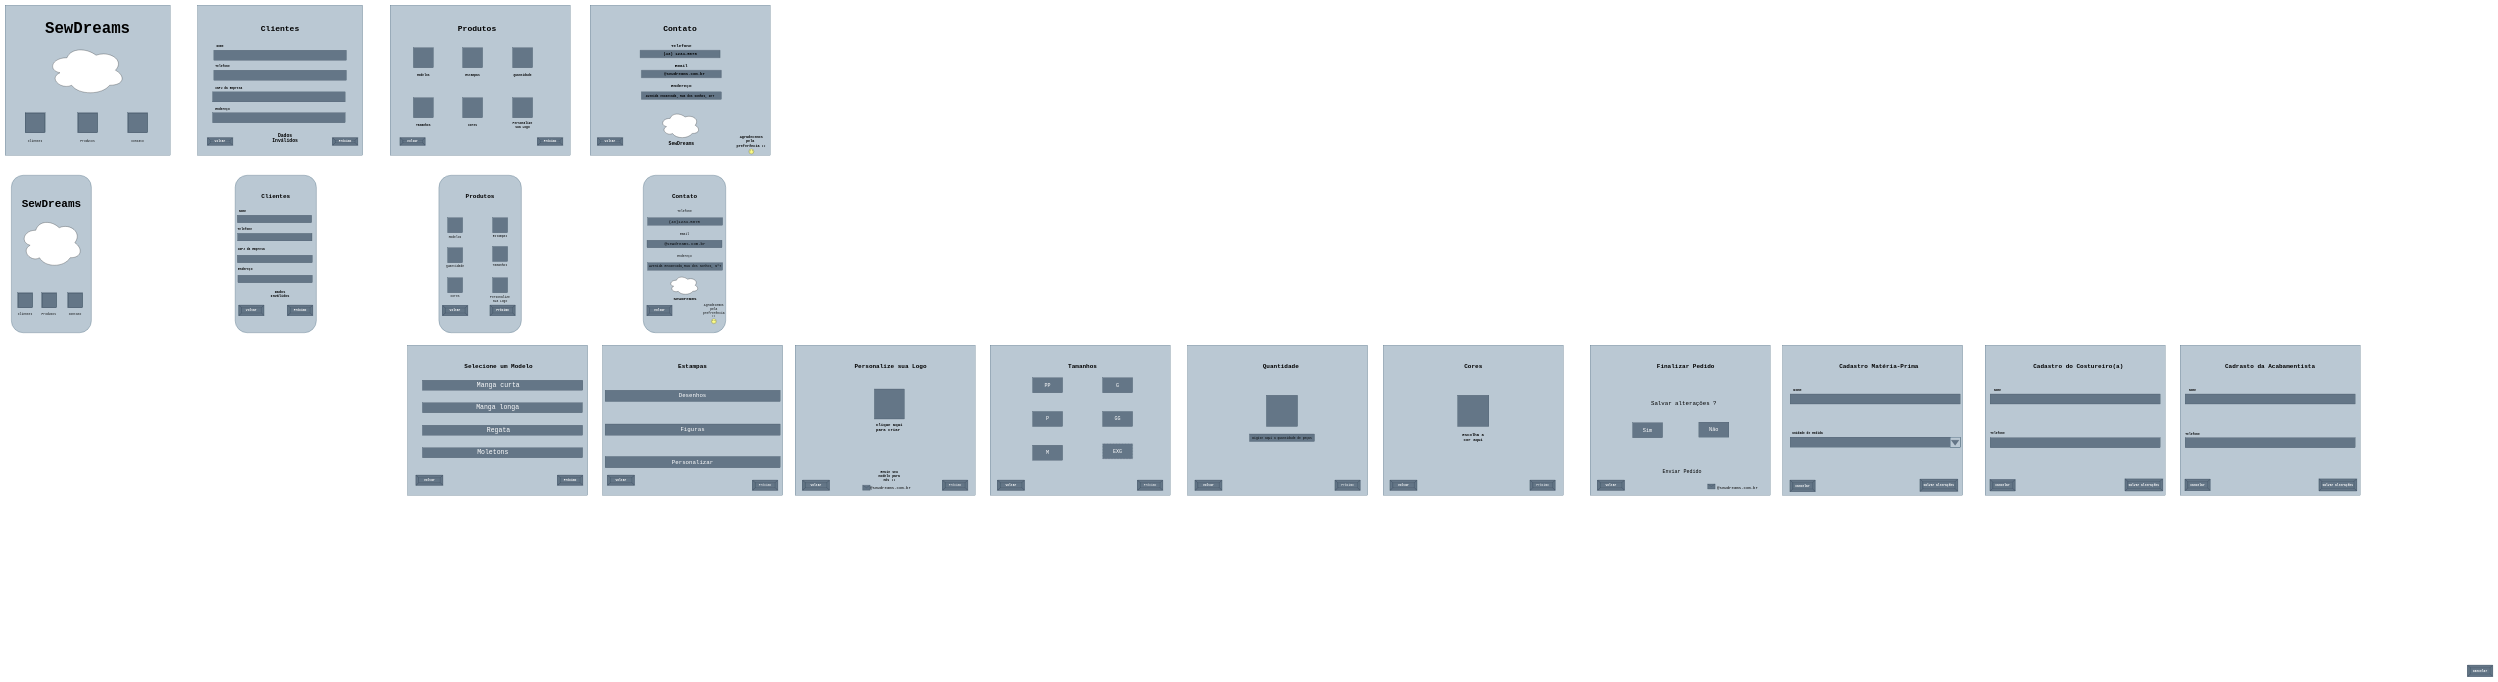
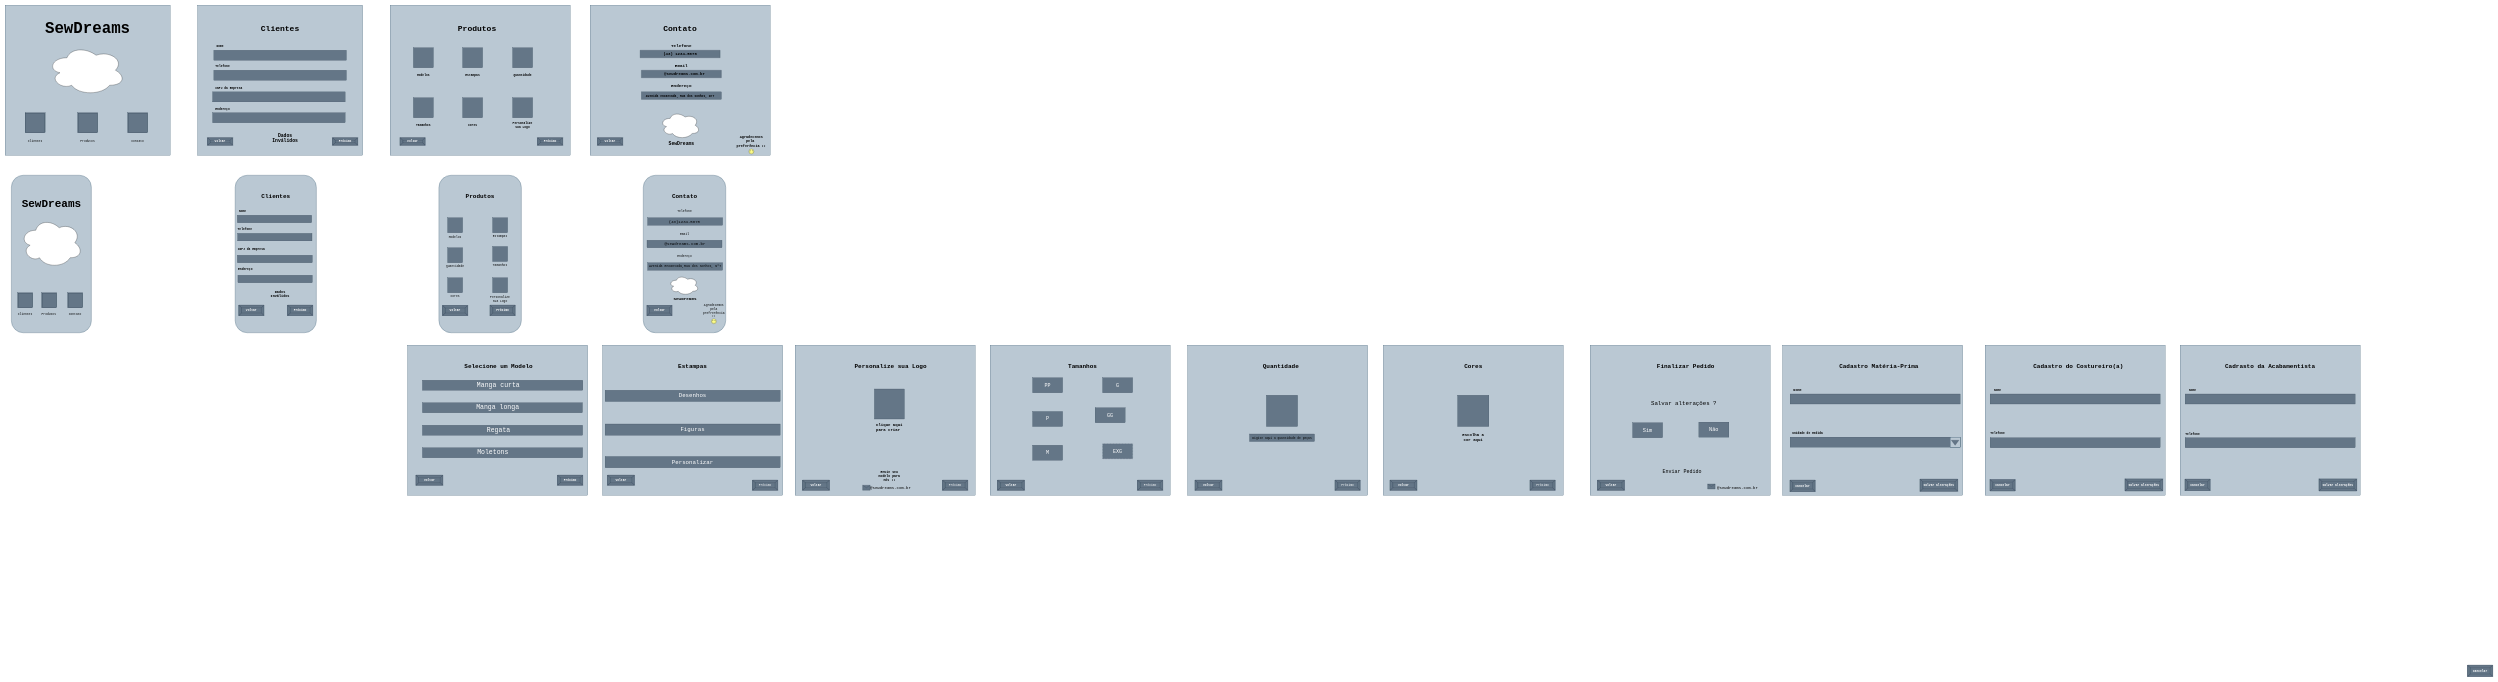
- <mxCell id="168" value="&lt;font style=&quot;font-size: 20px;&quot; face=&quot;Courier New&quot;&gt;GG&lt;/font&gt;" style="rounded=0;whiteSpace=wrap;html=1;fillColor=#647687;fontColor=#ffffff;strokeColor=#314354;" parent="1" vertex="1"><mxGeometry x="4410" y="1645" width="120" height="60" as="geometry" /></mxCell>
+ <mxCell id="168" value="&lt;font style=&quot;font-size: 20px;&quot; face=&quot;Courier New&quot;&gt;GG&lt;/font&gt;" style="rounded=0;whiteSpace=wrap;html=1;fillColor=#647687;fontColor=#ffffff;strokeColor=#314354;" parent="1" vertex="1"><mxGeometry x="4380" y="1630" width="120" height="60" as="geometry" /></mxCell>
